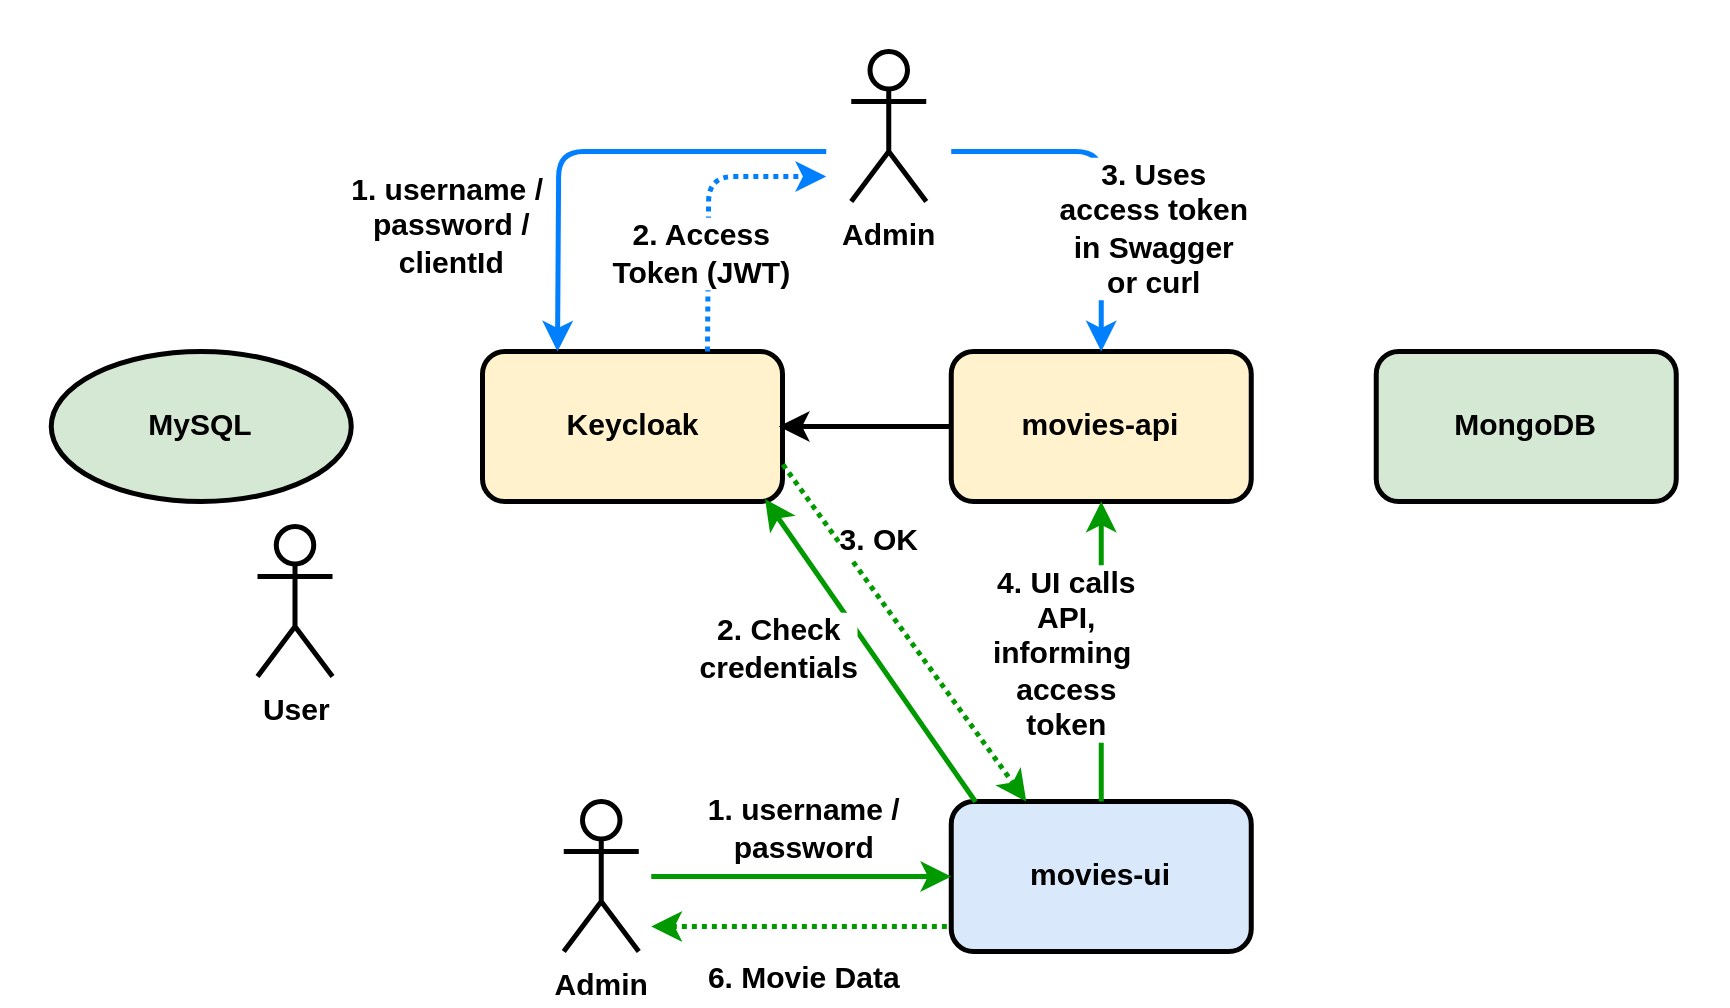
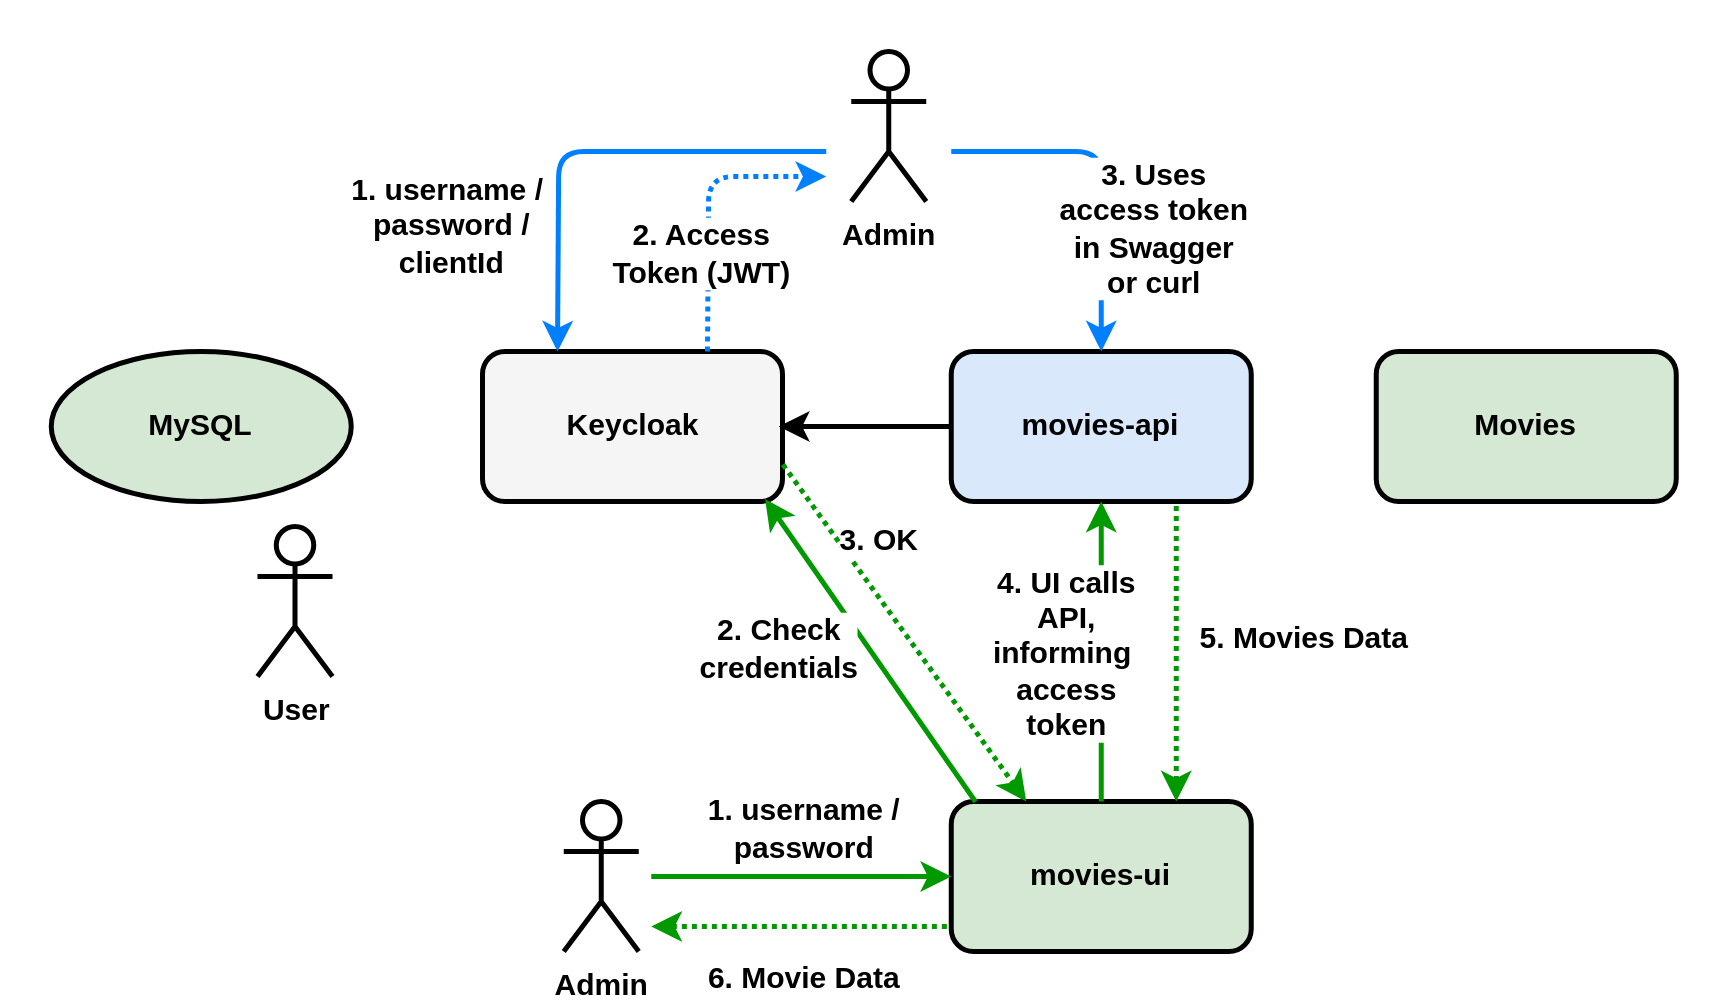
- <mxCell id="2" value="Keycloak" style="rounded=1;whiteSpace=wrap;html=1;strokeWidth=2;fontStyle=1;fillColor=#fff2cc;strokeColor=#000000;" parent="1" vertex="1"><mxGeometry x="192.5" y="140" width="120" height="60" as="geometry" /></mxCell>
+ <mxCell id="2" value="Keycloak" style="rounded=1;whiteSpace=wrap;html=1;strokeWidth=2;fontStyle=1;fillColor=#f5f5f5;strokeColor=#000000;" parent="1" vertex="1"><mxGeometry x="192.5" y="140" width="120" height="60" as="geometry" /></mxCell>
- <mxCell id="5" value="movies-api" style="rounded=1;whiteSpace=wrap;html=1;strokeWidth=2;fontStyle=1;fillColor=#fff2cc;strokeColor=#000000;" parent="1" vertex="1"><mxGeometry x="380" y="140" width="120" height="60" as="geometry" /></mxCell>
+ <mxCell id="5" value="movies-api" style="rounded=1;whiteSpace=wrap;html=1;strokeWidth=2;fontStyle=1;fillColor=#dae8fc;strokeColor=#000000;" parent="1" vertex="1"><mxGeometry x="380" y="140" width="120" height="60" as="geometry" /></mxCell>
- <mxCell id="4" value="MongoDB" style="rounded=1;whiteSpace=wrap;html=1;strokeWidth=2;fontStyle=1;fillColor=#d5e8d4;strokeColor=#000000;" parent="1" vertex="1"><mxGeometry x="550" y="140" width="120" height="60" as="geometry" /></mxCell>
+ <mxCell id="4" value="Movies" style="rounded=1;whiteSpace=wrap;html=1;strokeWidth=2;fontStyle=1;fillColor=#d5e8d4;strokeColor=#000000;" parent="1" vertex="1"><mxGeometry x="550" y="140" width="120" height="60" as="geometry" /></mxCell>
+ <mxCell id="23" value="" style="endArrow=none;startArrow=classic;html=1;strokeWidth=2;strokeColor=#009900;startFill=1;entryX=0.75;entryY=1;entryDx=0;entryDy=0;exitX=0.75;exitY=0;exitDx=0;exitDy=0;endFill=0;dashed=1;dashPattern=1 1;" edge="1" parent="1" source="3" target="5"><mxGeometry width="50" height="50" relative="1" as="geometry"><mxPoint x="450" y="300" as="sourcePoint" /><mxPoint x="450" y="210" as="targetPoint" /></mxGeometry></mxCell>
+ <mxCell id="24" value="&lt;b&gt;5. Movies Data&lt;br&gt;&lt;/b&gt;" style="text;html=1;resizable=0;points=[];align=center;verticalAlign=middle;labelBackgroundColor=#ffffff;" vertex="1" connectable="0" parent="23"><mxGeometry x="0.067" relative="1" as="geometry"><mxPoint x="50" y="-2" as="offset" /></mxGeometry></mxCell>
- <mxCell id="3" value="movies-ui" style="rounded=1;whiteSpace=wrap;html=1;strokeWidth=2;fontStyle=1;fillColor=#dae8fc;strokeColor=#000000;" parent="1" vertex="1"><mxGeometry x="380" y="320" width="120" height="60" as="geometry" /></mxCell>
+ <mxCell id="3" value="movies-ui" style="rounded=1;whiteSpace=wrap;html=1;strokeWidth=2;fontStyle=1;fillColor=#d5e8d4;strokeColor=#000000;" parent="1" vertex="1"><mxGeometry x="380" y="320" width="120" height="60" as="geometry" /></mxCell>
